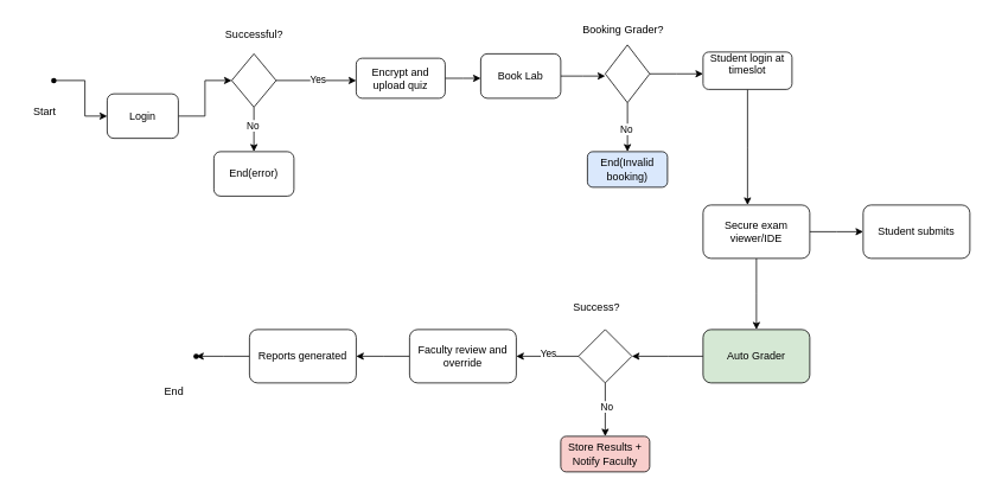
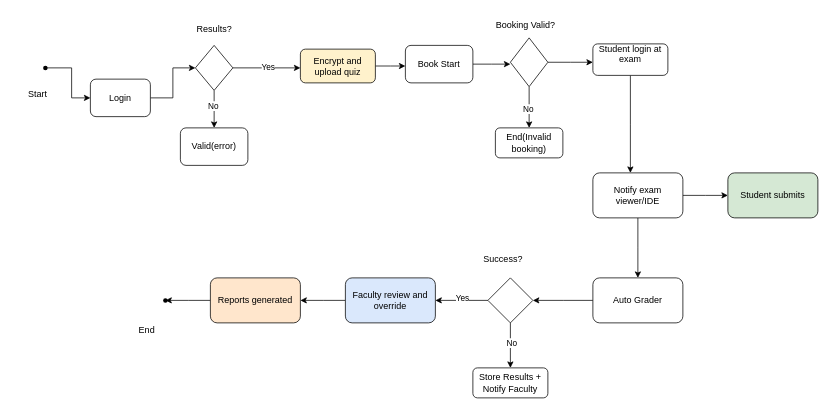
- <mxCell id="21" value="Booking Grader?&lt;div&gt;&lt;br&gt;&lt;/div&gt;" style="text;html=1;align=center;verticalAlign=middle;resizable=0;points=[];autosize=1;strokeColor=none;fillColor=none;" vertex="1" parent="1"><mxGeometry x="650" y="20" width="100" height="40" as="geometry" /></mxCell>
+ <mxCell id="21" value="Booking Valid?&lt;div&gt;&lt;br&gt;&lt;/div&gt;" style="text;html=1;align=center;verticalAlign=middle;resizable=0;points=[];autosize=1;strokeColor=none;fillColor=none;" vertex="1" parent="1"><mxGeometry x="650" y="20" width="100" height="40" as="geometry" /></mxCell>
- <mxCell id="11" value="Successful?&lt;div&gt;&lt;br&gt;&lt;/div&gt;" style="text;html=1;align=center;verticalAlign=middle;resizable=0;points=[];autosize=1;strokeColor=none;fillColor=none;" vertex="1" parent="1"><mxGeometry x="240" y="25" width="90" height="40" as="geometry" /></mxCell>
+ <mxCell id="11" value="Results?&lt;div&gt;&lt;br&gt;&lt;/div&gt;" style="text;html=1;align=center;verticalAlign=middle;resizable=0;points=[];autosize=1;strokeColor=none;fillColor=none;" vertex="1" parent="1"><mxGeometry x="240" y="25" width="90" height="40" as="geometry" /></mxCell>
- <mxCell id="24" value="Student login at timeslot&lt;div&gt;&lt;br&gt;&lt;/div&gt;" style="rounded=1;whiteSpace=wrap;html=1;" vertex="1" parent="1"><mxGeometry x="790" y="58" width="100" height="42" as="geometry" /></mxCell>
+ <mxCell id="24" value="Student login at exam&lt;div&gt;&lt;br&gt;&lt;/div&gt;" style="rounded=1;whiteSpace=wrap;html=1;" vertex="1" parent="1"><mxGeometry x="790" y="58" width="100" height="42" as="geometry" /></mxCell>
- <mxCell id="16" value="Book Lab" style="rounded=1;whiteSpace=wrap;html=1;" vertex="1" parent="1"><mxGeometry x="540" y="60" width="90" height="50" as="geometry" /></mxCell>
+ <mxCell id="16" value="Book Start" style="rounded=1;whiteSpace=wrap;html=1;" vertex="1" parent="1"><mxGeometry x="540" y="60" width="90" height="50" as="geometry" /></mxCell>
- <mxCell id="14" value="Encrypt and upload quiz" style="rounded=1;whiteSpace=wrap;html=1;" vertex="1" parent="1"><mxGeometry x="400" y="65" width="100" height="45" as="geometry" /></mxCell>
+ <mxCell id="14" value="Encrypt and upload quiz" style="rounded=1;whiteSpace=wrap;html=1;fillColor=#fff2cc;" vertex="1" parent="1"><mxGeometry x="400" y="65" width="100" height="45" as="geometry" /></mxCell>
- <mxCell id="22" value="End(Invalid booking)" style="rounded=1;whiteSpace=wrap;html=1;fillColor=#dae8fc;" vertex="1" parent="1"><mxGeometry x="660" y="170" width="90" height="40" as="geometry" /></mxCell>
+ <mxCell id="22" value="End(Invalid booking)" style="rounded=1;whiteSpace=wrap;html=1;" vertex="1" parent="1"><mxGeometry x="660" y="170" width="90" height="40" as="geometry" /></mxCell>
- <mxCell id="12" value="End(error)" style="rounded=1;whiteSpace=wrap;html=1;" vertex="1" parent="1"><mxGeometry x="240" y="170" width="90" height="50" as="geometry" /></mxCell>
+ <mxCell id="12" value="Valid(error)" style="rounded=1;whiteSpace=wrap;html=1;" vertex="1" parent="1"><mxGeometry x="240" y="170" width="90" height="50" as="geometry" /></mxCell>
- <mxCell id="27" value="Secure exam viewer/IDE" style="rounded=1;whiteSpace=wrap;html=1;" vertex="1" parent="1"><mxGeometry x="790" y="230" width="120" height="60" as="geometry" /></mxCell>
+ <mxCell id="27" value="Notify exam viewer/IDE" style="rounded=1;whiteSpace=wrap;html=1;" vertex="1" parent="1"><mxGeometry x="790" y="230" width="120" height="60" as="geometry" /></mxCell>
- <mxCell id="28" value="Student submits" style="rounded=1;whiteSpace=wrap;html=1;" vertex="1" parent="1"><mxGeometry x="970" y="230" width="120" height="60" as="geometry" /></mxCell>
+ <mxCell id="28" value="Student submits" style="rounded=1;whiteSpace=wrap;html=1;fillColor=#d5e8d4;" vertex="1" parent="1"><mxGeometry x="970" y="230" width="120" height="60" as="geometry" /></mxCell>
- <mxCell id="40" value="Reports generated" style="rounded=1;whiteSpace=wrap;html=1;" vertex="1" parent="1"><mxGeometry x="280" y="370" width="120" height="60" as="geometry" /></mxCell>
+ <mxCell id="40" value="Reports generated" style="rounded=1;whiteSpace=wrap;html=1;fillColor=#ffe6cc;" vertex="1" parent="1"><mxGeometry x="280" y="370" width="120" height="60" as="geometry" /></mxCell>
- <mxCell id="38" value="Faculty review and override" style="rounded=1;whiteSpace=wrap;html=1;" vertex="1" parent="1"><mxGeometry x="460" y="370" width="120" height="60" as="geometry" /></mxCell>
+ <mxCell id="38" value="Faculty review and override" style="rounded=1;whiteSpace=wrap;html=1;fillColor=#dae8fc;" vertex="1" parent="1"><mxGeometry x="460" y="370" width="120" height="60" as="geometry" /></mxCell>
- <mxCell id="30" value="Auto Grader" style="rounded=1;whiteSpace=wrap;html=1;fillColor=#d5e8d4;" vertex="1" parent="1"><mxGeometry x="790" y="370" width="120" height="60" as="geometry" /></mxCell>
+ <mxCell id="30" value="Auto Grader" style="rounded=1;whiteSpace=wrap;html=1;" vertex="1" parent="1"><mxGeometry x="790" y="370" width="120" height="60" as="geometry" /></mxCell>
- <mxCell id="43" value="Store Results + Notify Faculty" style="rounded=1;whiteSpace=wrap;html=1;fillColor=#f8cecc;" vertex="1" parent="1"><mxGeometry x="630" y="490" width="100" height="40" as="geometry" /></mxCell>
+ <mxCell id="43" value="Store Results + Notify Faculty" style="rounded=1;whiteSpace=wrap;html=1;" vertex="1" parent="1"><mxGeometry x="630" y="490" width="100" height="40" as="geometry" /></mxCell>
